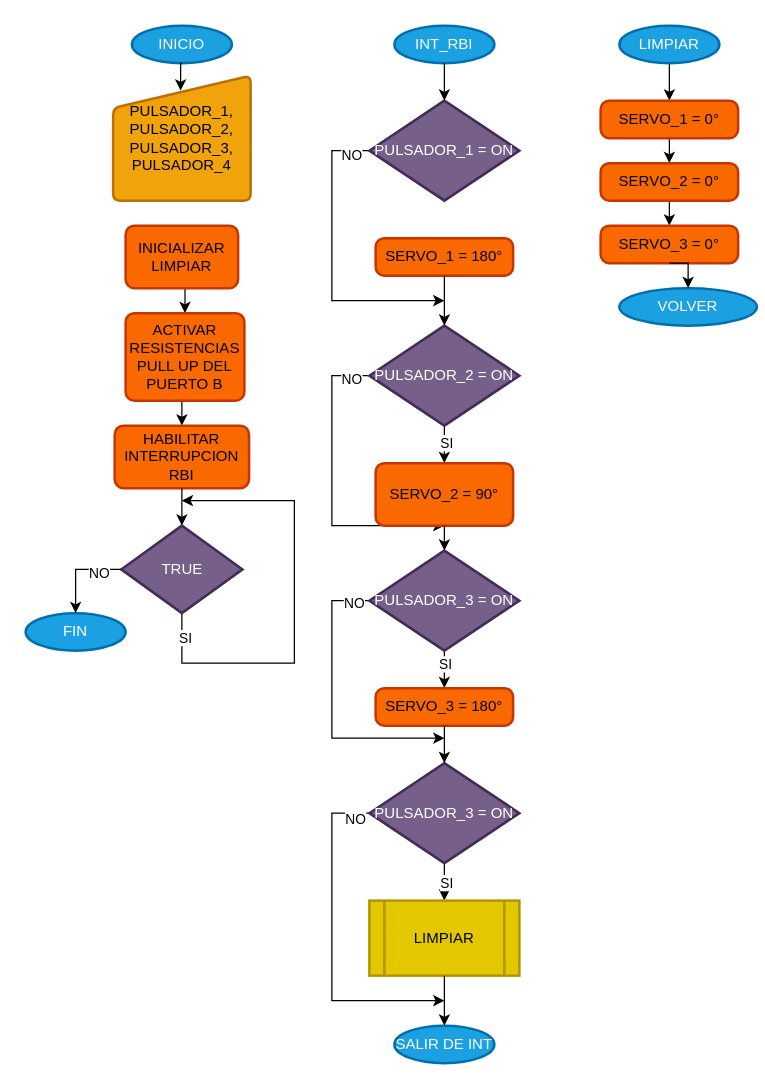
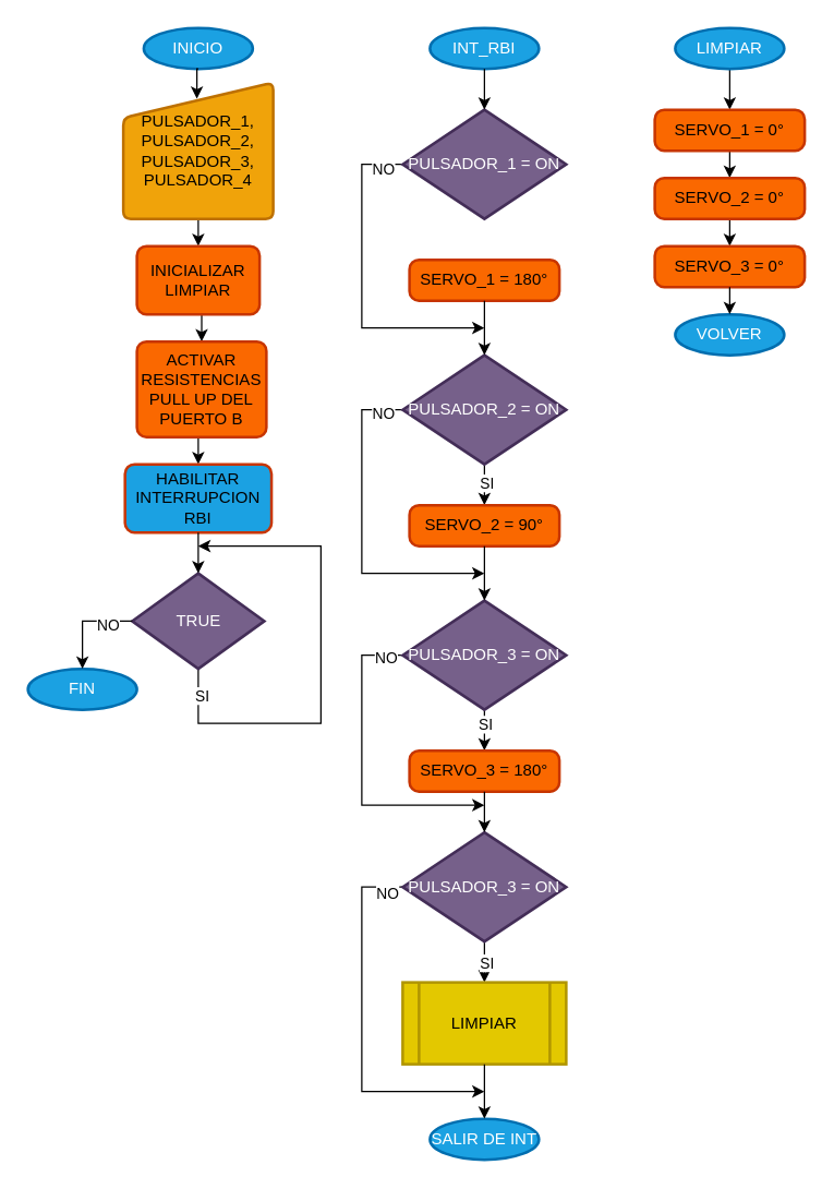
+ <mxCell id="3" style="edgeStyle=orthogonalEdgeStyle;rounded=0;orthogonalLoop=1;jettySize=auto;html=1;exitX=0.5;exitY=1;exitDx=0;exitDy=0;entryX=0.5;entryY=0;entryDx=0;entryDy=0;" edge="1" parent="1" source="4" target="6"><mxGeometry relative="1" as="geometry" /></mxCell>
- <mxCell id="54" value="VOLVER" style="strokeWidth=2;html=1;shape=mxgraph.flowchart.start_1;whiteSpace=wrap;fillColor=#1ba1e2;fontColor=#ffffff;strokeColor=#006EAF;" vertex="1" parent="1"><mxGeometry x="495" y="230" width="110" height="30" as="geometry" /></mxCell>
+ <mxCell id="54" value="VOLVER" style="strokeWidth=2;html=1;shape=mxgraph.flowchart.start_1;whiteSpace=wrap;fillColor=#1ba1e2;fontColor=#ffffff;strokeColor=#006EAF;" vertex="1" parent="1"><mxGeometry x="495" y="230" width="80" height="30" as="geometry" /></mxCell>
- <mxCell id="9" value="HABILITAR INTERRUPCION RBI" style="rounded=1;whiteSpace=wrap;html=1;absoluteArcSize=1;arcSize=14;strokeWidth=2;fillColor=#fa6800;fontColor=#000000;strokeColor=#C73500;" vertex="1" parent="1"><mxGeometry x="91.25" y="340" width="107.5" height="50" as="geometry" /></mxCell>
+ <mxCell id="9" value="HABILITAR INTERRUPCION RBI" style="rounded=1;whiteSpace=wrap;html=1;absoluteArcSize=1;arcSize=14;strokeWidth=2;fillColor=#1ba1e2;fontColor=#000000;strokeColor=#C73500;" vertex="1" parent="1"><mxGeometry x="91.25" y="340" width="107.5" height="50" as="geometry" /></mxCell>
- <mxCell id="29" value="SERVO_2 = 90°" style="rounded=1;whiteSpace=wrap;html=1;absoluteArcSize=1;arcSize=14;strokeWidth=2;fillColor=#fa6800;fontColor=#000000;strokeColor=#C73500;" vertex="1" parent="1"><mxGeometry x="300" y="370" width="110" height="50" as="geometry" /></mxCell>
+ <mxCell id="29" value="SERVO_2 = 90°" style="rounded=1;whiteSpace=wrap;html=1;absoluteArcSize=1;arcSize=14;strokeWidth=2;fillColor=#fa6800;fontColor=#000000;strokeColor=#C73500;" vertex="1" parent="1"><mxGeometry x="300" y="370" width="110" height="30" as="geometry" /></mxCell>
